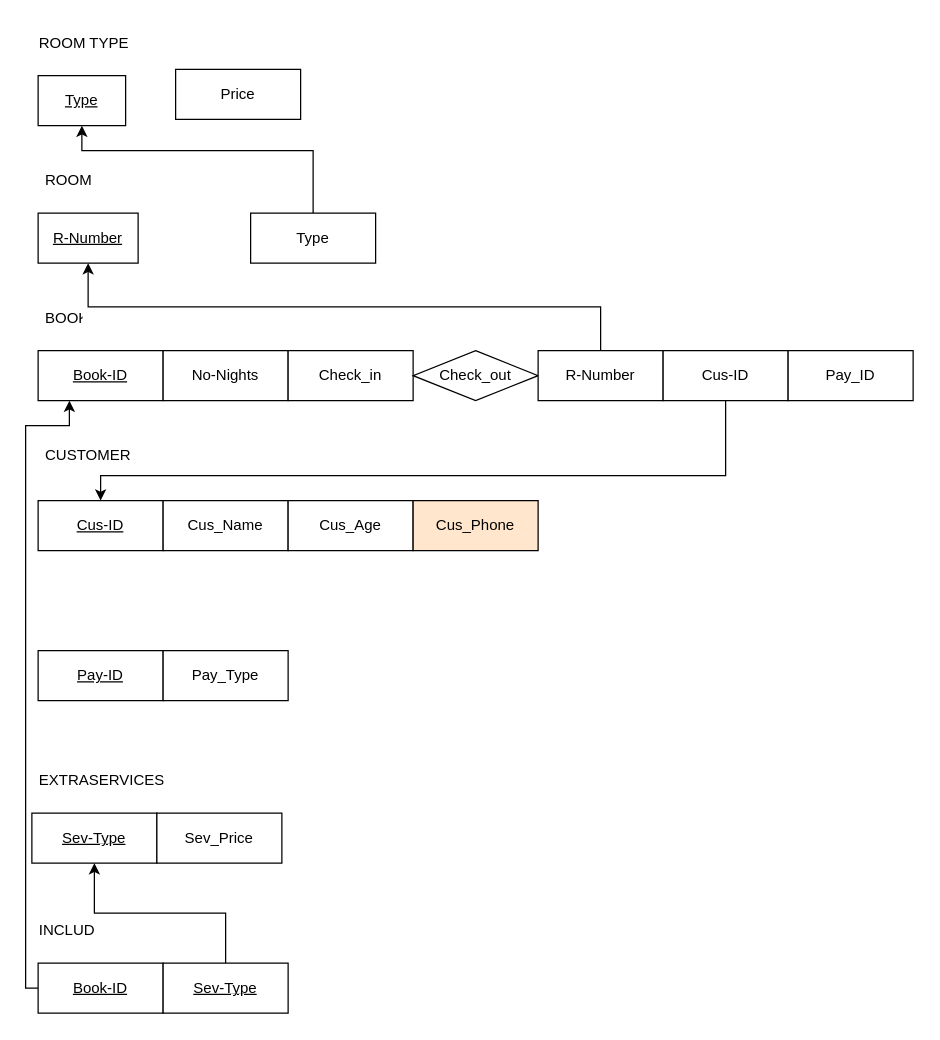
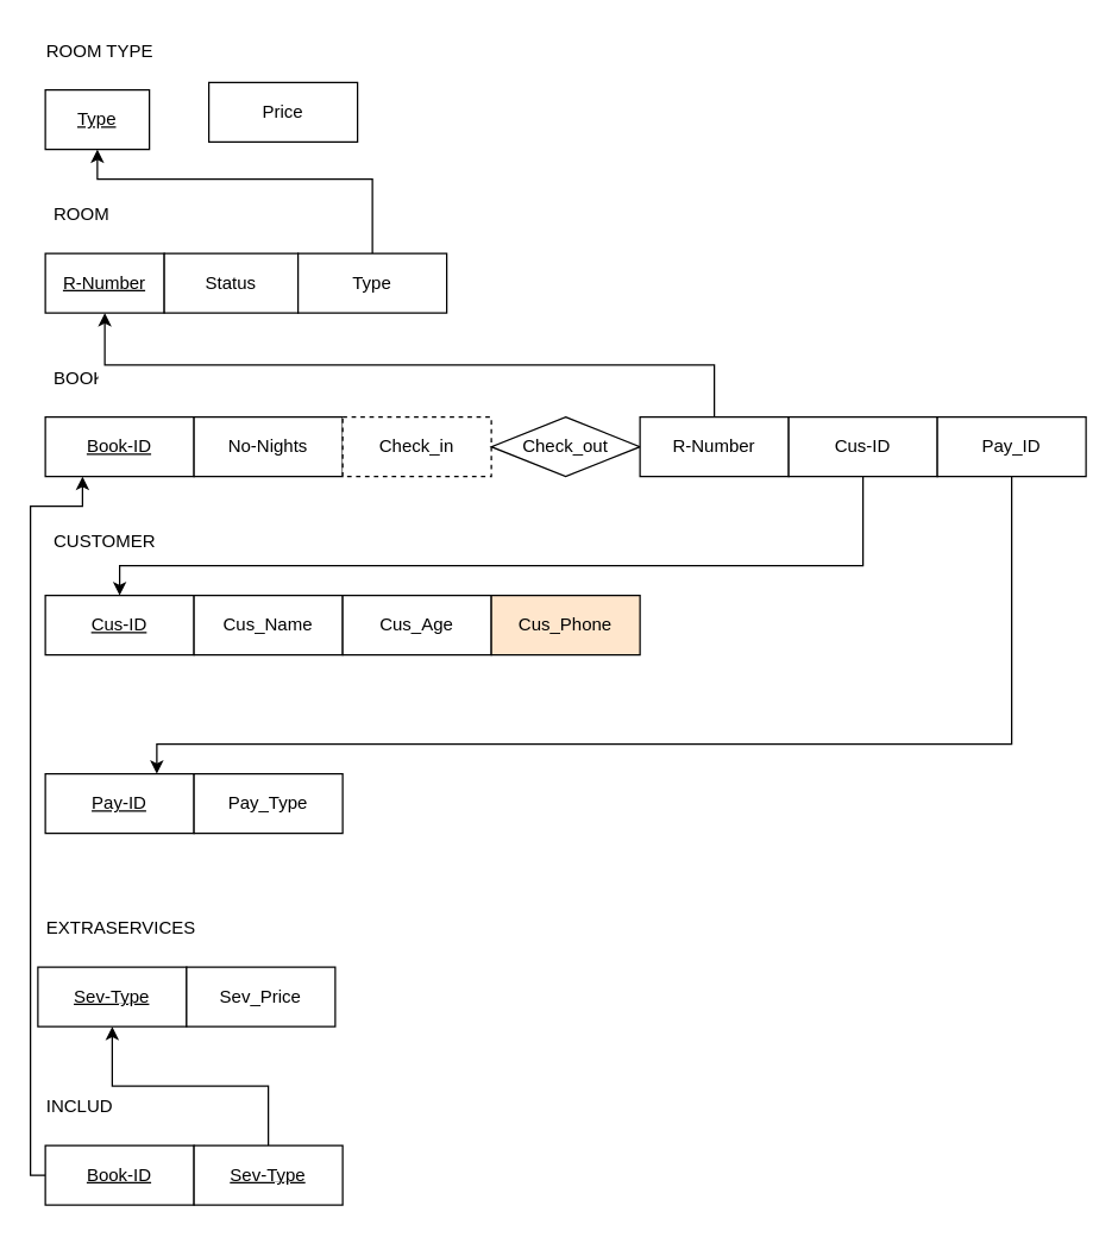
+ <mxCell id="7" value="Status" style="whiteSpace=wrap;html=1;align=center;" vertex="1" parent="1"><mxGeometry x="110" y="170" width="90" height="40" as="geometry" /></mxCell>
- <mxCell id="13" value="Check_in" style="whiteSpace=wrap;html=1;align=center;" vertex="1" parent="1"><mxGeometry x="230" y="280" width="100" height="40" as="geometry" /></mxCell>
+ <mxCell id="13" value="Check_in" style="whiteSpace=wrap;html=1;align=center;dashed=1;" vertex="1" parent="1"><mxGeometry x="230" y="280" width="100" height="40" as="geometry" /></mxCell>
+ <mxCell id="26" style="edgeStyle=orthogonalEdgeStyle;rounded=0;orthogonalLoop=1;jettySize=auto;html=1;entryX=0.75;entryY=0;entryDx=0;entryDy=0;" edge="1" parent="1" source="27" target="24"><mxGeometry relative="1" as="geometry"><Array as="points"><mxPoint x="680" y="500" /><mxPoint x="105" y="500" /></Array></mxGeometry></mxCell>
